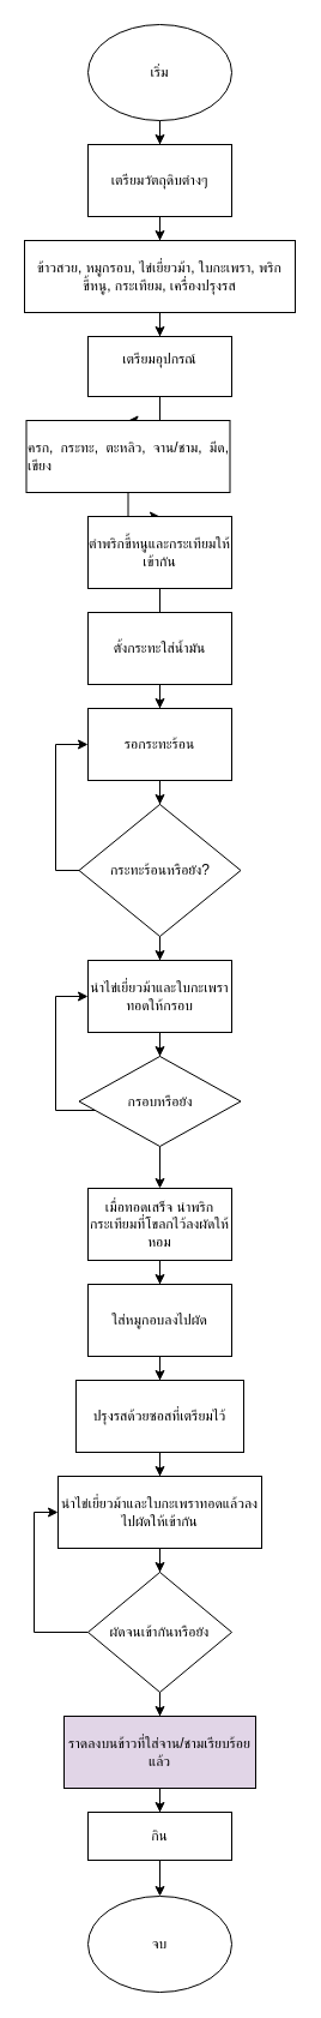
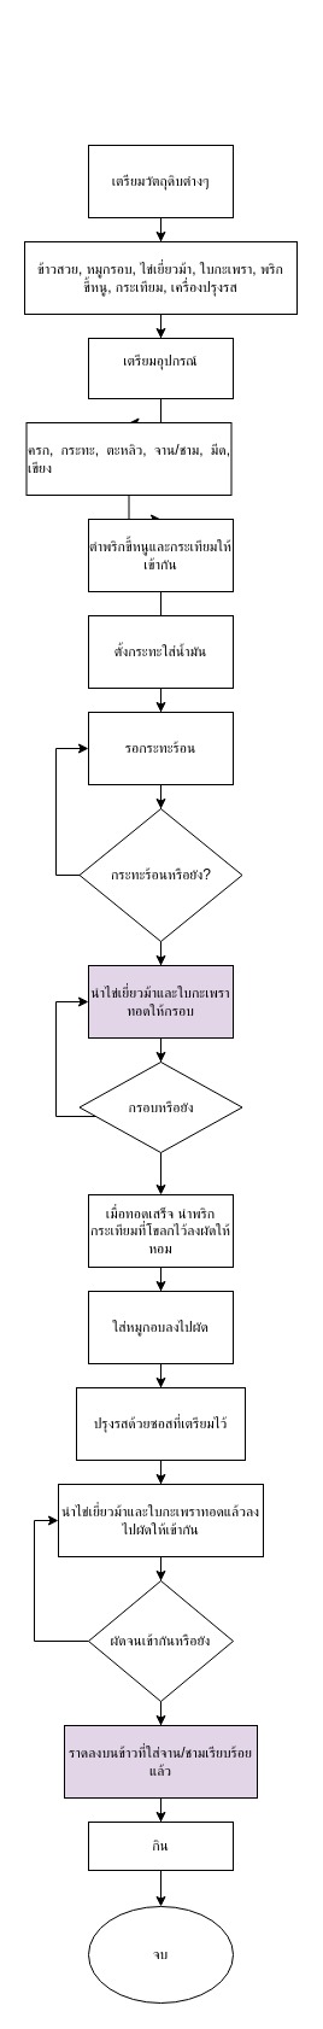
- <mxCell id="3" value="เริ่ม" style="ellipse;whiteSpace=wrap;html=1;" vertex="1" parent="1"><mxGeometry x="73" y="20" width="120" height="80" as="geometry" /></mxCell>
- <mxCell id="2" value="" style="edgeStyle=orthogonalEdgeStyle;rounded=0;orthogonalLoop=1;jettySize=auto;html=1;" edge="1" parent="1" source="3" target="6"><mxGeometry relative="1" as="geometry" /></mxCell>
- <mxCell id="23" value="นำไข่เยี่ยวม้าและใบกะเพราทอดให้กรอบ" style="rounded=0;whiteSpace=wrap;html=1;" vertex="1" parent="1"><mxGeometry x="73" y="800" width="120" height="60" as="geometry" /></mxCell>
+ <mxCell id="23" value="นำไข่เยี่ยวม้าและใบกะเพราทอดให้กรอบ" style="rounded=0;whiteSpace=wrap;html=1;fillColor=#e1d5e7;" vertex="1" parent="1"><mxGeometry x="73" y="800" width="120" height="60" as="geometry" /></mxCell>
